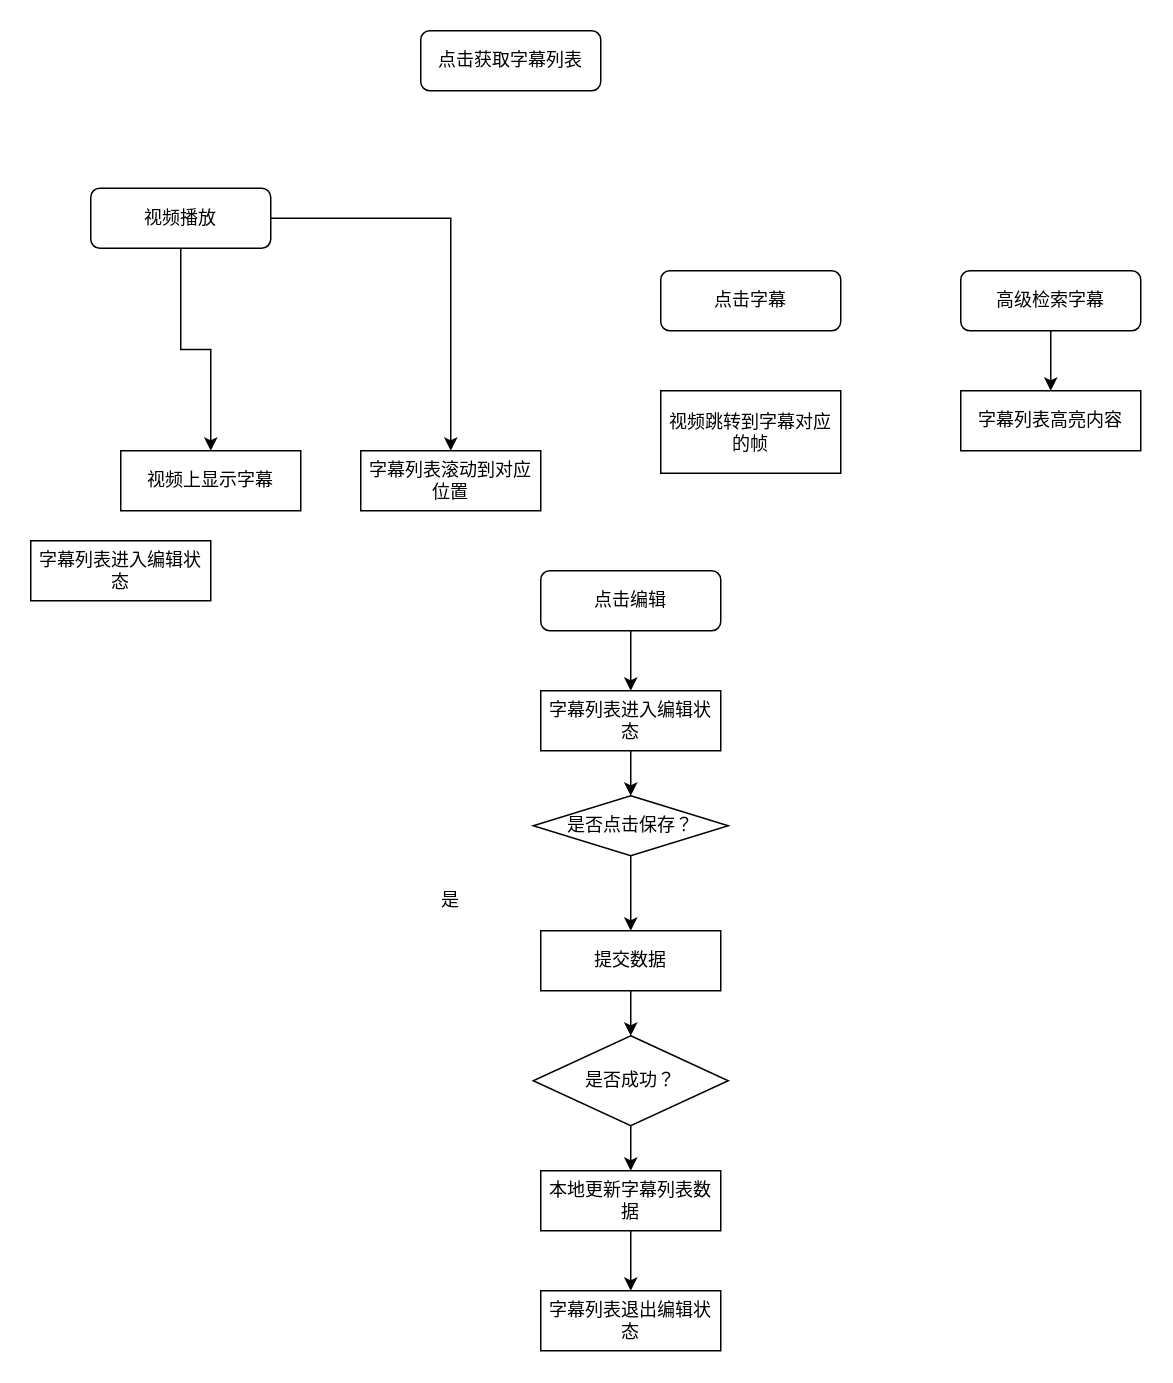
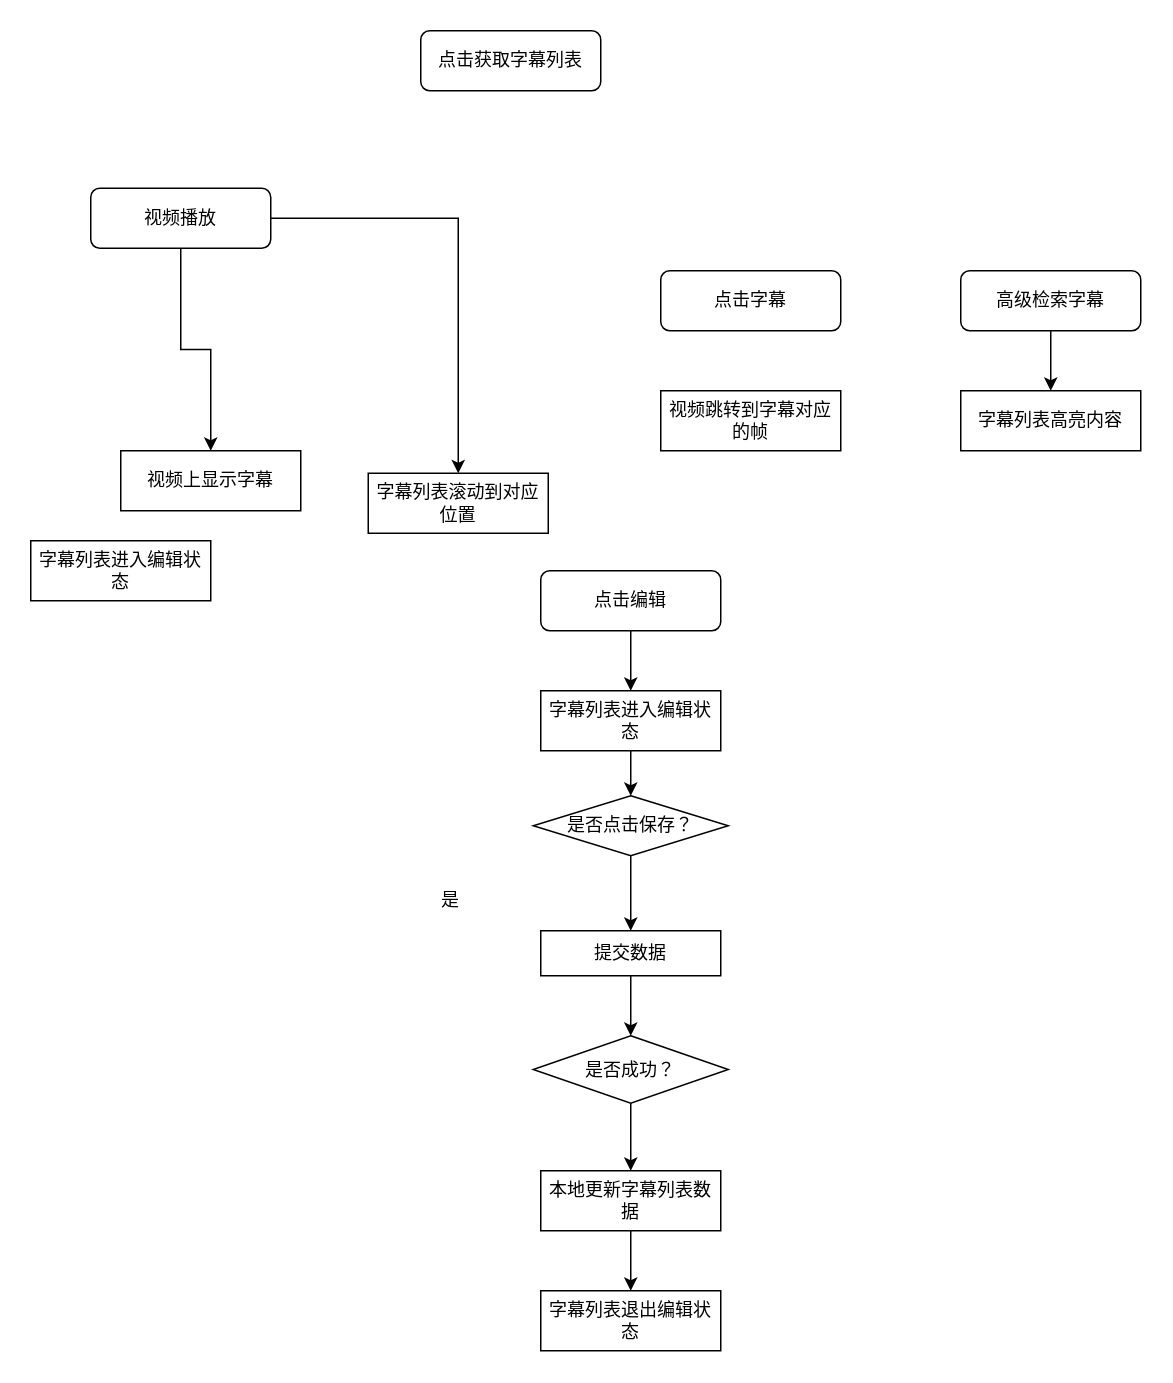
- <mxCell id="9" value="视频跳转到字幕对应的帧" style="rounded=0;whiteSpace=wrap;html=1;" vertex="1" parent="1"><mxGeometry x="440" y="260" width="120" height="55" as="geometry" /></mxCell>
+ <mxCell id="9" value="视频跳转到字幕对应的帧" style="rounded=0;whiteSpace=wrap;html=1;" vertex="1" parent="1"><mxGeometry x="440" y="260" width="120" height="40" as="geometry" /></mxCell>
- <mxCell id="7" value="字幕列表滚动到对应位置" style="rounded=0;whiteSpace=wrap;html=1;" vertex="1" parent="1"><mxGeometry x="240" y="300" width="120" height="40" as="geometry" /></mxCell>
+ <mxCell id="7" value="字幕列表滚动到对应位置" style="rounded=0;whiteSpace=wrap;html=1;" vertex="1" parent="1"><mxGeometry x="245" y="315" width="120" height="40" as="geometry" /></mxCell>
- <mxCell id="21" value="提交数据" style="rounded=0;whiteSpace=wrap;html=1;" vertex="1" parent="1"><mxGeometry x="360" y="620" width="120" height="40" as="geometry" /></mxCell>
+ <mxCell id="21" value="提交数据" style="rounded=0;whiteSpace=wrap;html=1;" vertex="1" parent="1"><mxGeometry x="360" y="620" width="120" height="30" as="geometry" /></mxCell>
- <mxCell id="25" value="是否成功？" style="rhombus;whiteSpace=wrap;html=1;" vertex="1" parent="1"><mxGeometry x="355" y="690" width="130" height="60" as="geometry" /></mxCell>
+ <mxCell id="25" value="是否成功？" style="rhombus;whiteSpace=wrap;html=1;" vertex="1" parent="1"><mxGeometry x="355" y="690" width="130" height="45" as="geometry" /></mxCell>
